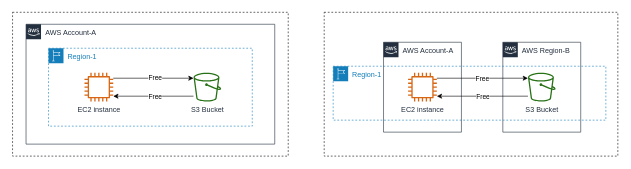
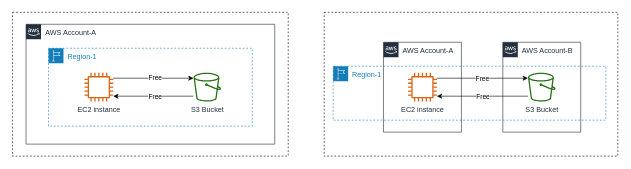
- <mxCell id="3" value="AWS Region-B" style="points=[[0,0],[0.25,0],[0.5,0],[0.75,0],[1,0],[1,0.25],[1,0.5],[1,0.75],[1,1],[0.75,1],[0.5,1],[0.25,1],[0,1],[0,0.75],[0,0.5],[0,0.25]];outlineConnect=0;gradientColor=none;html=1;whiteSpace=wrap;fontSize=12;fontStyle=0;shape=mxgraph.aws4.group;grIcon=mxgraph.aws4.group_aws_cloud_alt;strokeColor=#232F3E;fillColor=none;verticalAlign=top;align=left;spacingLeft=30;fontColor=#232F3E;dashed=0;" vertex="1" parent="1"><mxGeometry x="838.08" y="70" width="130" height="150" as="geometry" /></mxCell>
+ <mxCell id="3" value="AWS Account-B" style="points=[[0,0],[0.25,0],[0.5,0],[0.75,0],[1,0],[1,0.25],[1,0.5],[1,0.75],[1,1],[0.75,1],[0.5,1],[0.25,1],[0,1],[0,0.75],[0,0.5],[0,0.25]];outlineConnect=0;gradientColor=none;html=1;whiteSpace=wrap;fontSize=12;fontStyle=0;shape=mxgraph.aws4.group;grIcon=mxgraph.aws4.group_aws_cloud_alt;strokeColor=#232F3E;fillColor=none;verticalAlign=top;align=left;spacingLeft=30;fontColor=#232F3E;dashed=0;" vertex="1" parent="1"><mxGeometry x="838.08" y="70" width="130" height="150" as="geometry" /></mxCell>
